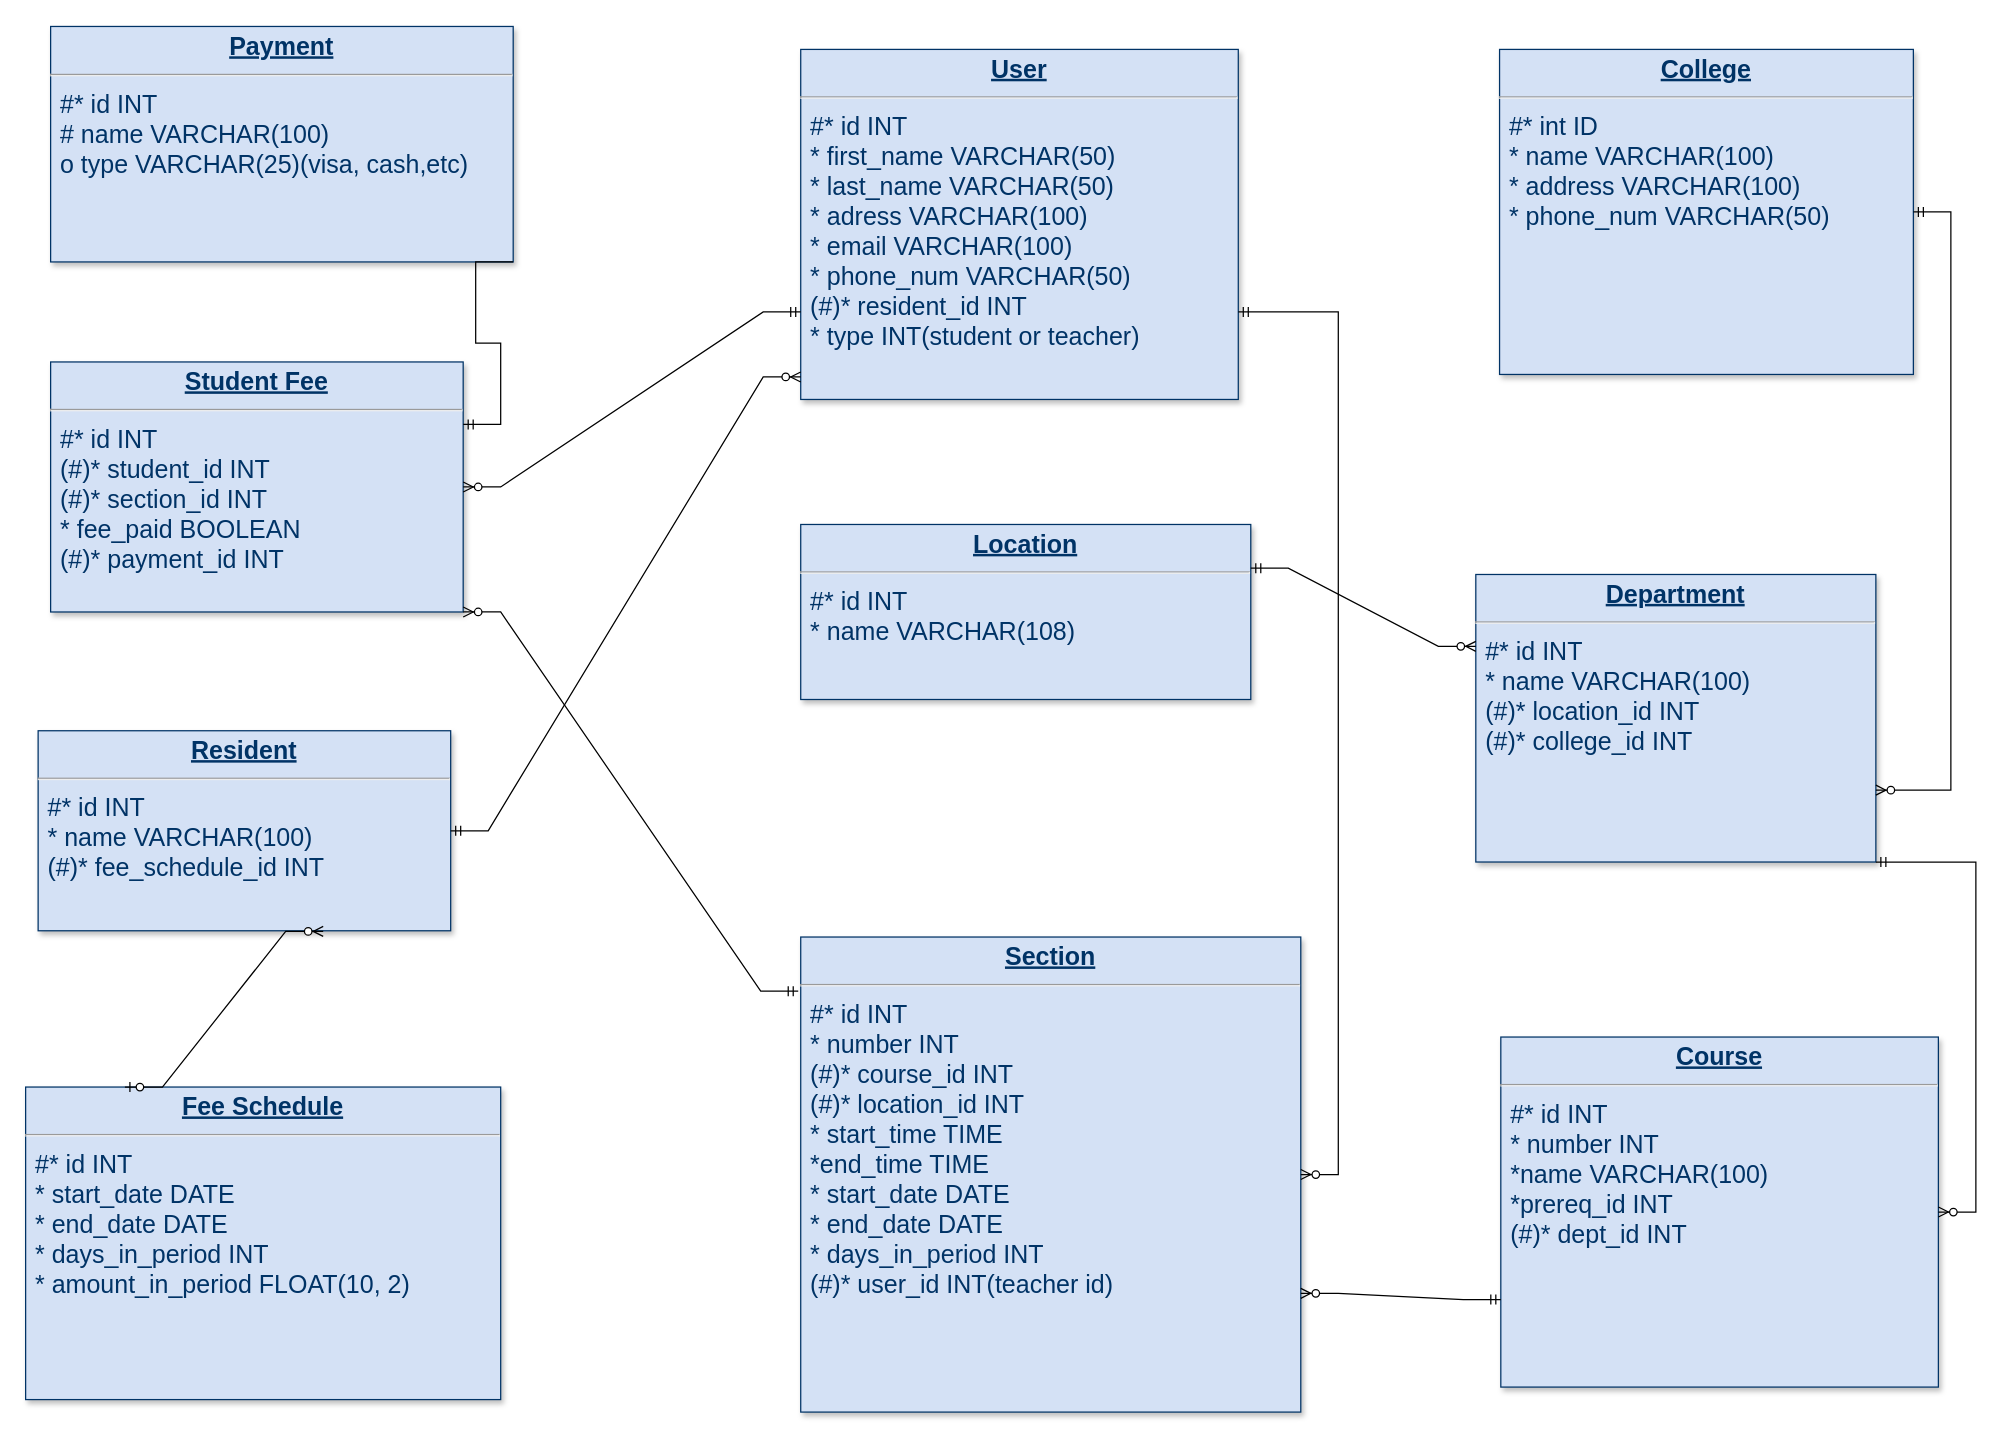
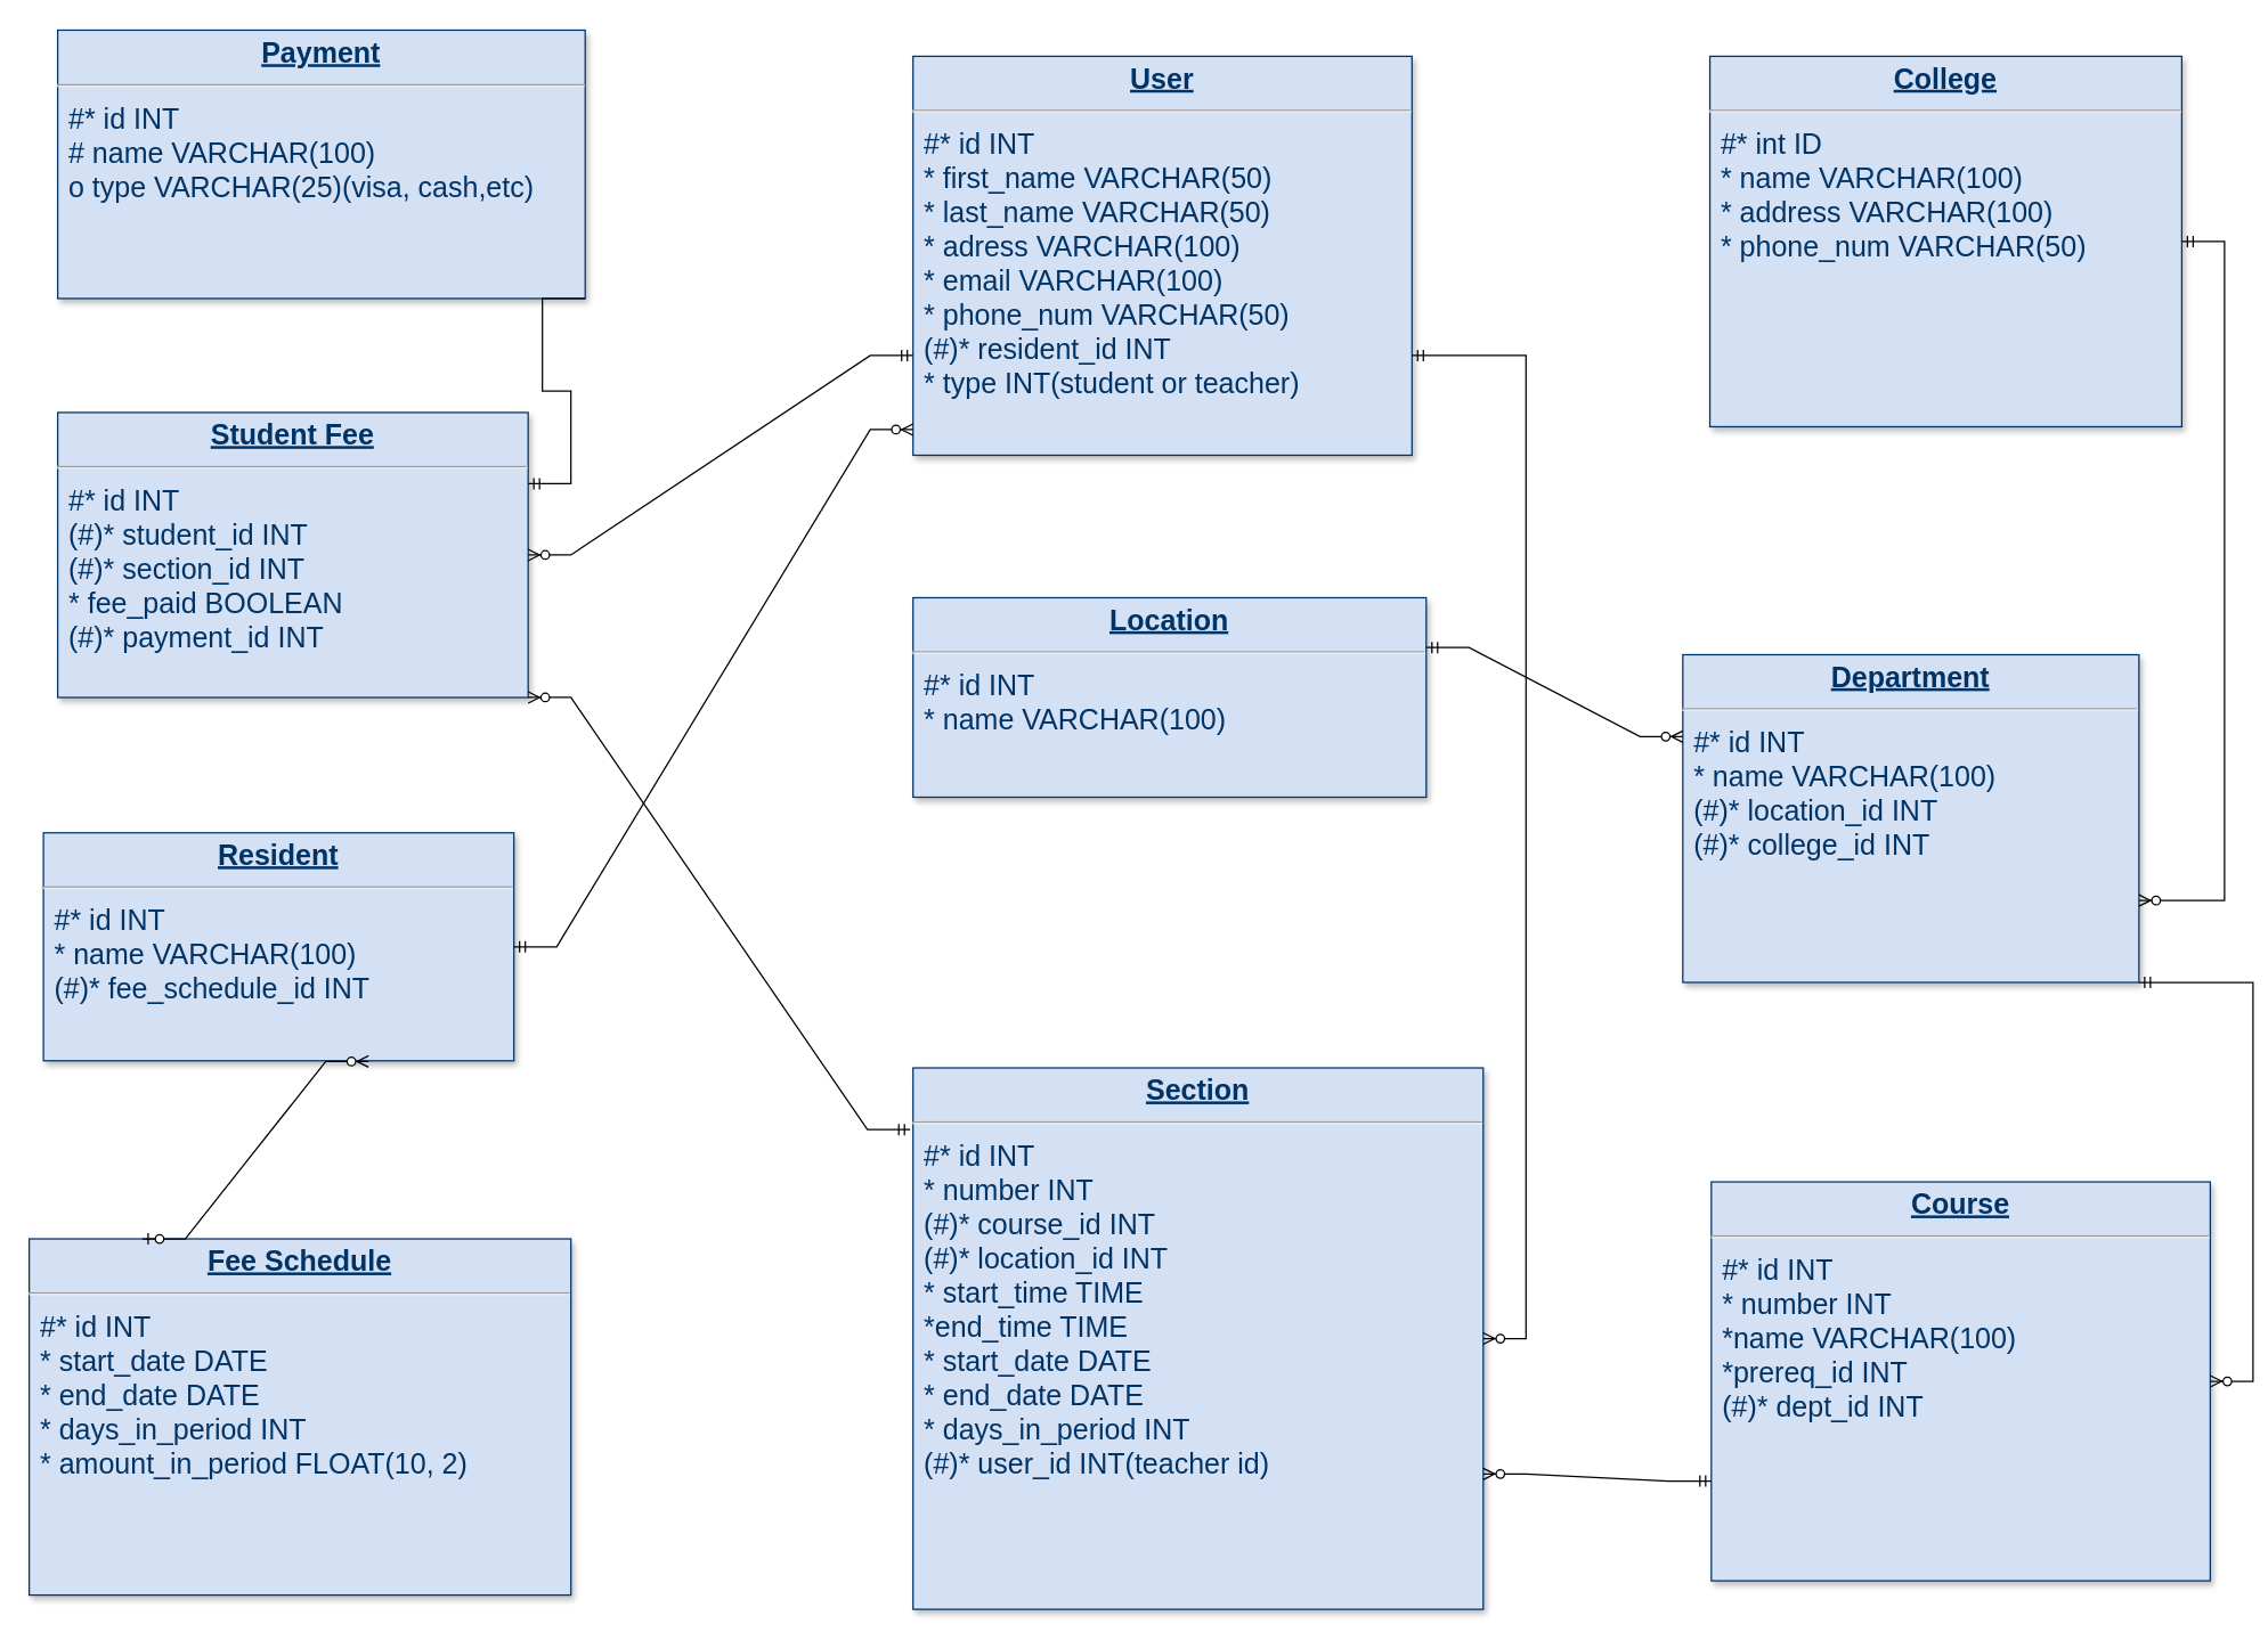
- <mxCell id="6" value="&lt;p style=&quot;margin: 4px 0px 0px; text-align: center; text-decoration: underline; font-size: 20px;&quot;&gt;&lt;b style=&quot;font-size: 20px;&quot;&gt;Location&lt;/b&gt;&lt;/p&gt;&lt;hr style=&quot;font-size: 20px;&quot;&gt;&lt;p style=&quot;margin: 0px 0px 0px 8px; font-size: 20px;&quot;&gt;#* id INT&lt;/p&gt;&lt;p style=&quot;margin: 0px 0px 0px 8px; font-size: 20px;&quot;&gt;* name VARCHAR(108)&lt;/p&gt;" style="verticalAlign=top;align=left;overflow=fill;fontSize=20;fontFamily=Helvetica;html=1;strokeColor=#003366;shadow=1;fillColor=#D4E1F5;fontColor=#003366" parent="1" vertex="1"><mxGeometry x="640" y="419" width="360" height="140" as="geometry" /></mxCell>
+ <mxCell id="6" value="&lt;p style=&quot;margin: 4px 0px 0px; text-align: center; text-decoration: underline; font-size: 20px;&quot;&gt;&lt;b style=&quot;font-size: 20px;&quot;&gt;Location&lt;/b&gt;&lt;/p&gt;&lt;hr style=&quot;font-size: 20px;&quot;&gt;&lt;p style=&quot;margin: 0px 0px 0px 8px; font-size: 20px;&quot;&gt;#* id INT&lt;/p&gt;&lt;p style=&quot;margin: 0px 0px 0px 8px; font-size: 20px;&quot;&gt;* name VARCHAR(100)&lt;/p&gt;" style="verticalAlign=top;align=left;overflow=fill;fontSize=20;fontFamily=Helvetica;html=1;strokeColor=#003366;shadow=1;fillColor=#D4E1F5;fontColor=#003366" parent="1" vertex="1"><mxGeometry x="640" y="419" width="360" height="140" as="geometry" /></mxCell>
